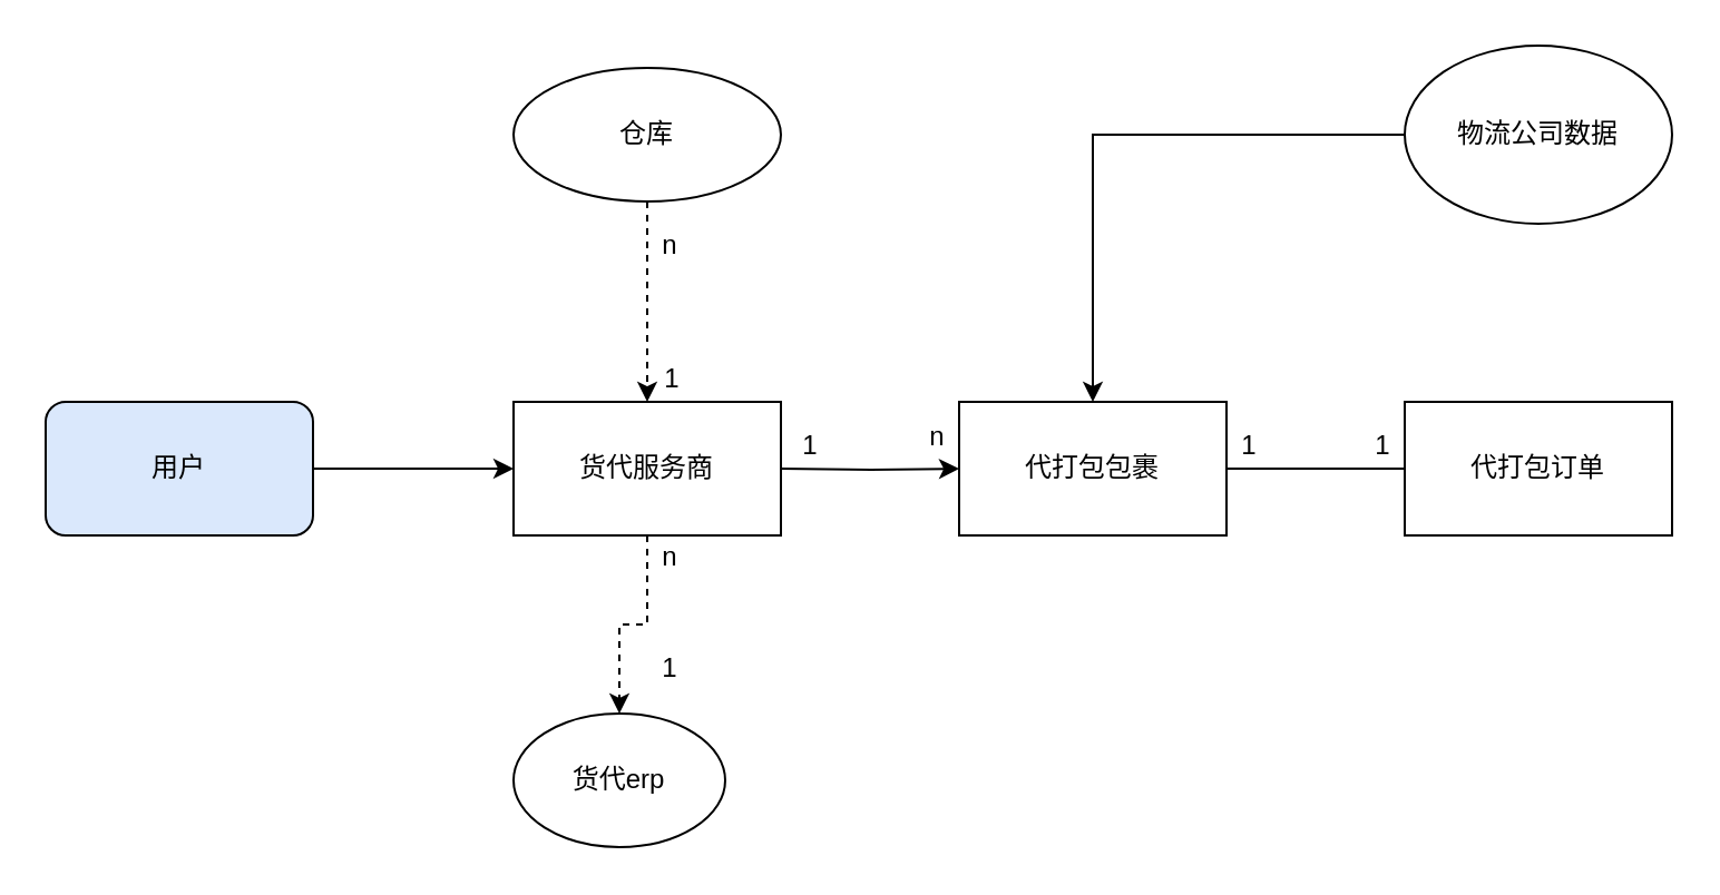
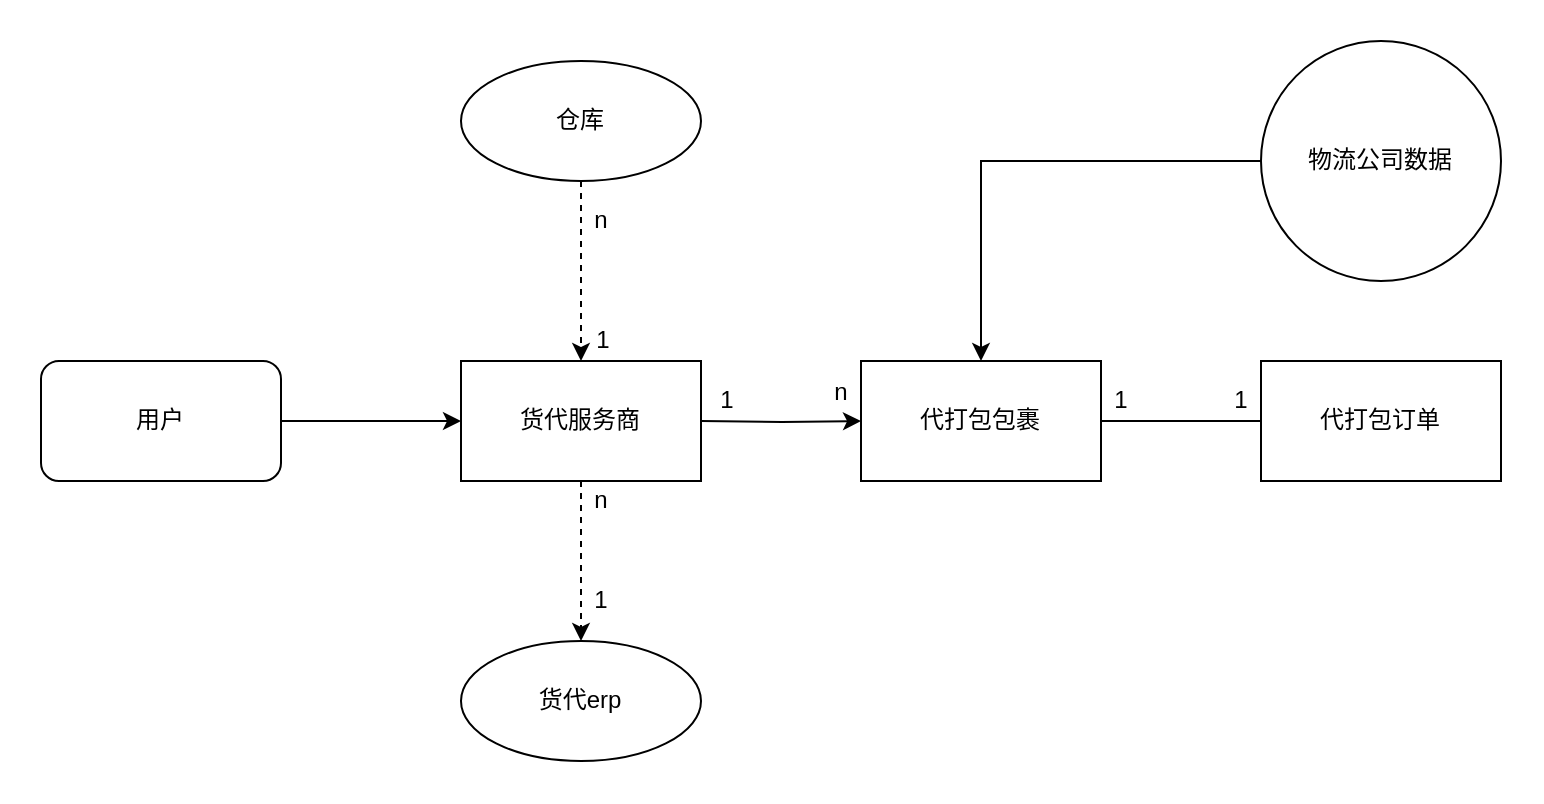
- <mxCell id="14" value="物流公司数据" style="ellipse;whiteSpace=wrap;html=1;" vertex="1" parent="1"><mxGeometry x="630" y="20" width="120" height="80" as="geometry" /></mxCell>
+ <mxCell id="14" value="物流公司数据" style="ellipse;whiteSpace=wrap;html=1;" vertex="1" parent="1"><mxGeometry x="630" y="20" width="120" height="120" as="geometry" /></mxCell>
- <mxCell id="9" value="用户" style="rounded=1;whiteSpace=wrap;html=1;fillColor=#dae8fc;" vertex="1" parent="1"><mxGeometry x="20" y="180" width="120" height="60" as="geometry" /></mxCell>
+ <mxCell id="9" value="用户" style="rounded=1;whiteSpace=wrap;html=1;" vertex="1" parent="1"><mxGeometry x="20" y="180" width="120" height="60" as="geometry" /></mxCell>
- <mxCell id="12" value="货代erp" style="ellipse;whiteSpace=wrap;html=1;rounded=0;" vertex="1" parent="1"><mxGeometry x="230" y="320" width="95" height="60" as="geometry" /></mxCell>
+ <mxCell id="12" value="货代erp" style="ellipse;whiteSpace=wrap;html=1;rounded=0;" vertex="1" parent="1"><mxGeometry x="230" y="320" width="120" height="60" as="geometry" /></mxCell>
